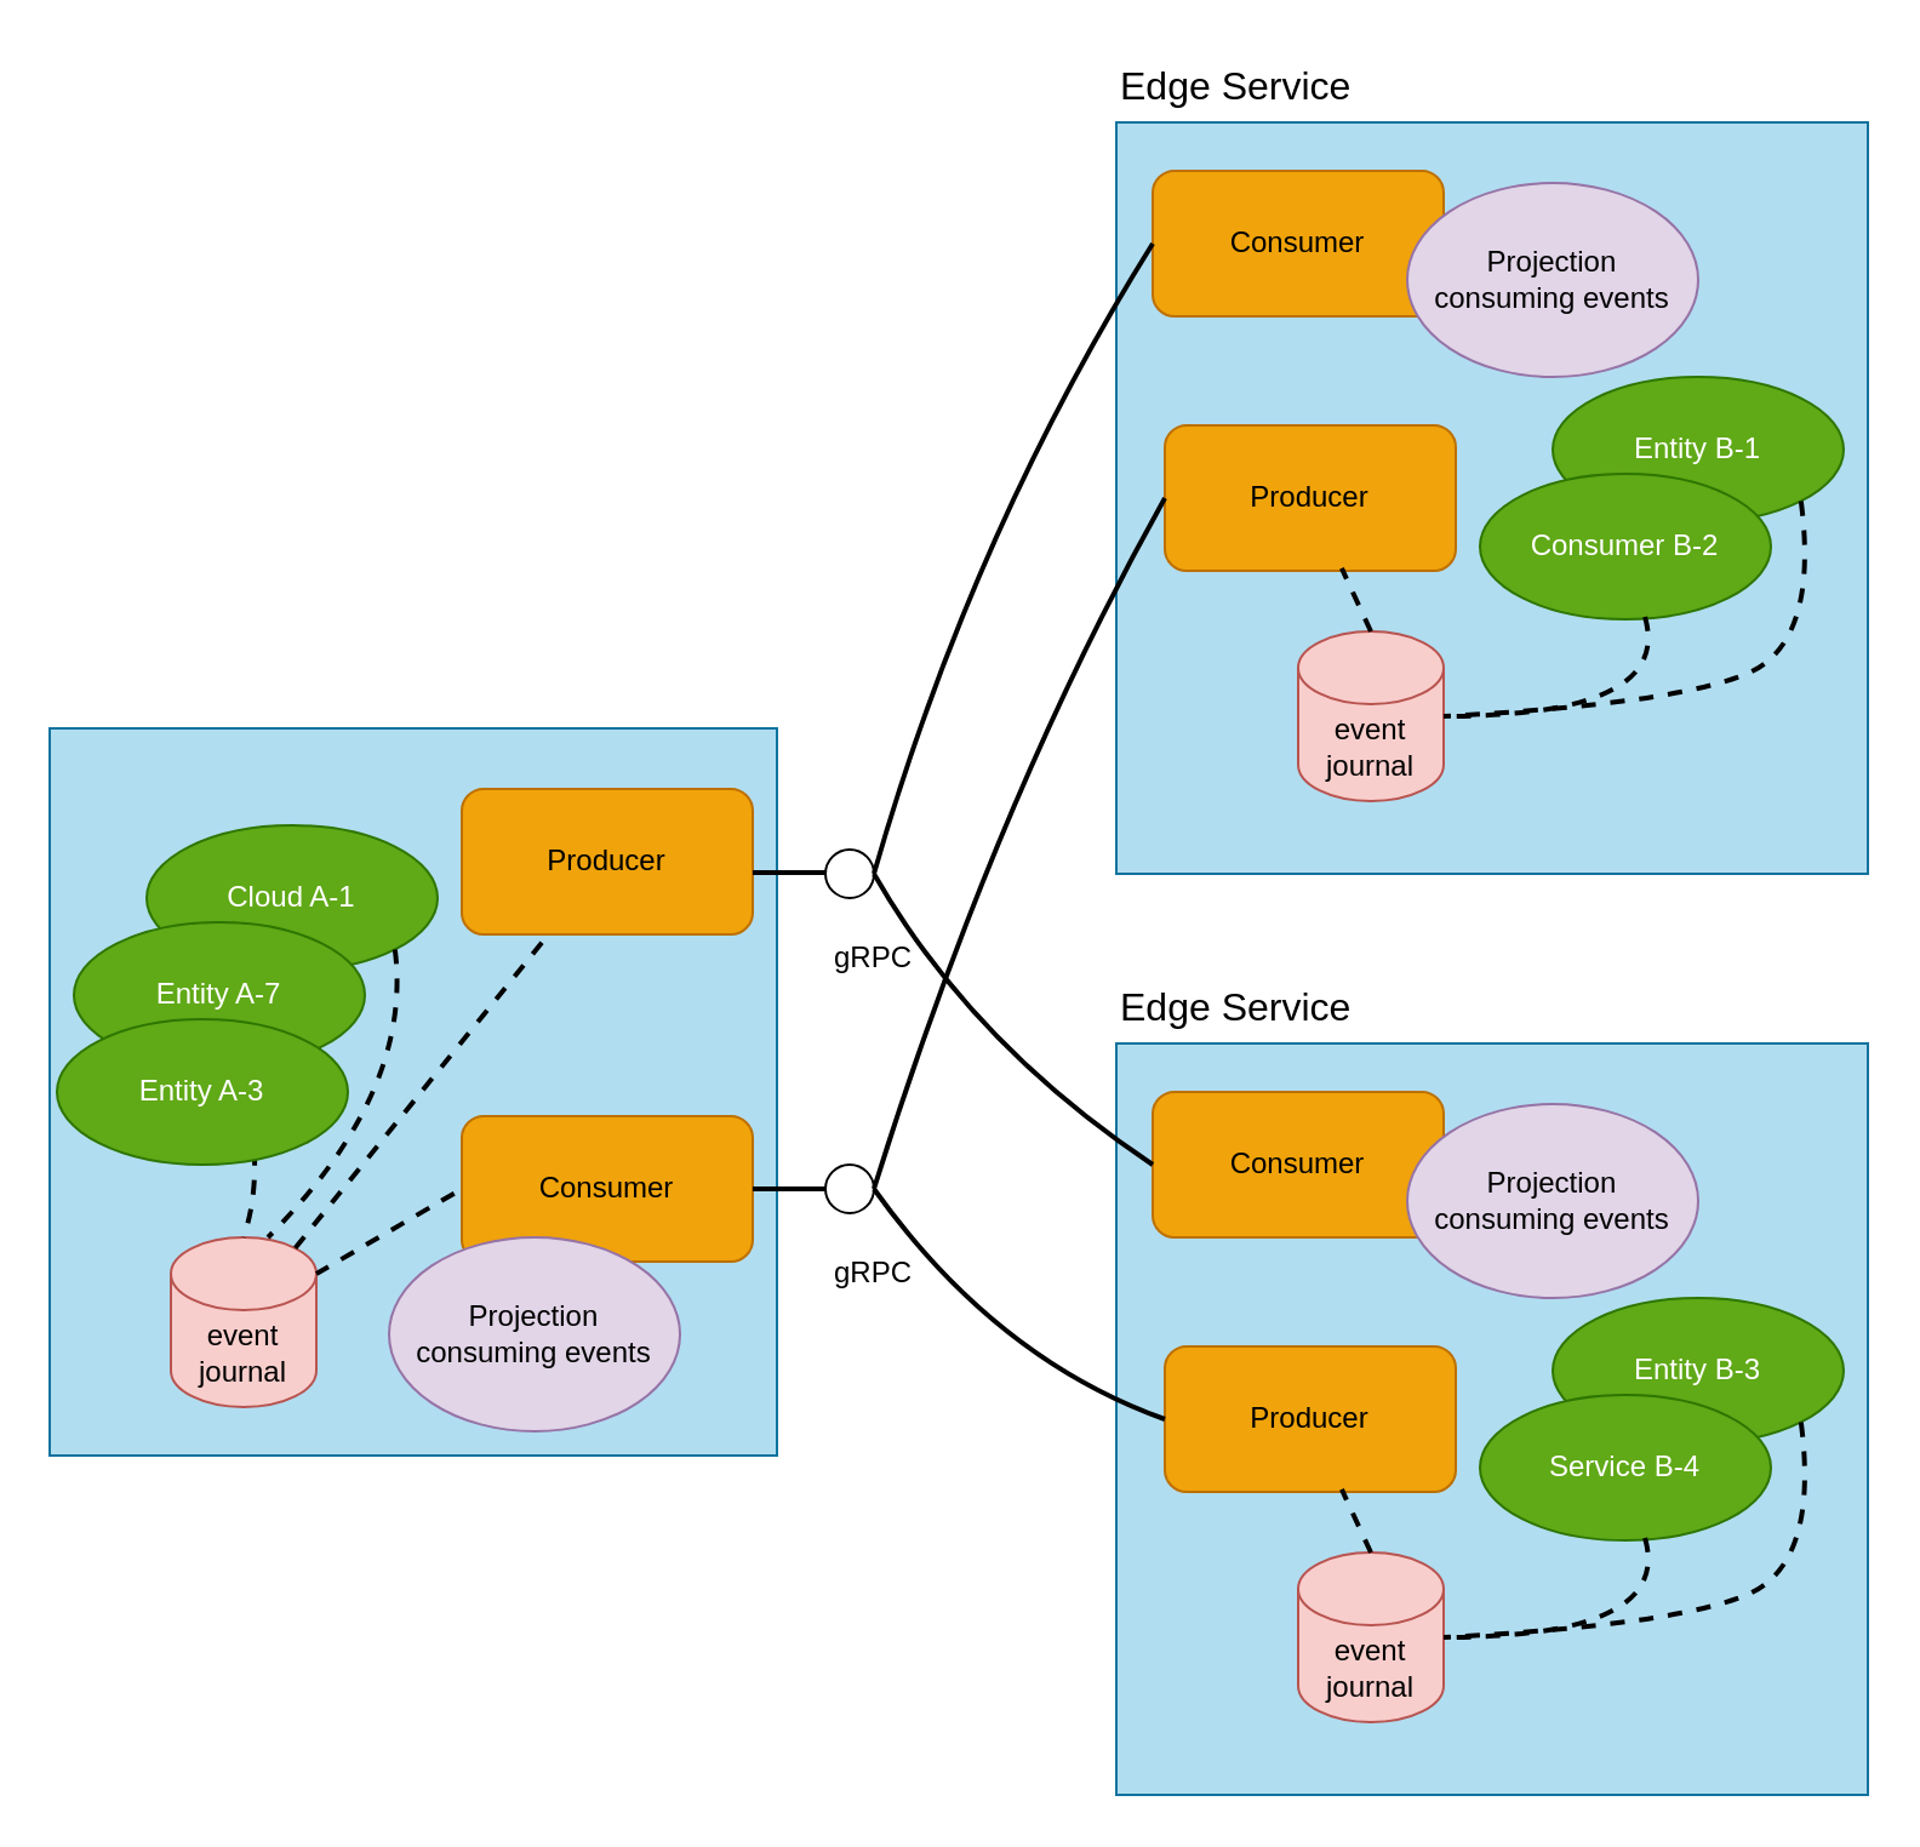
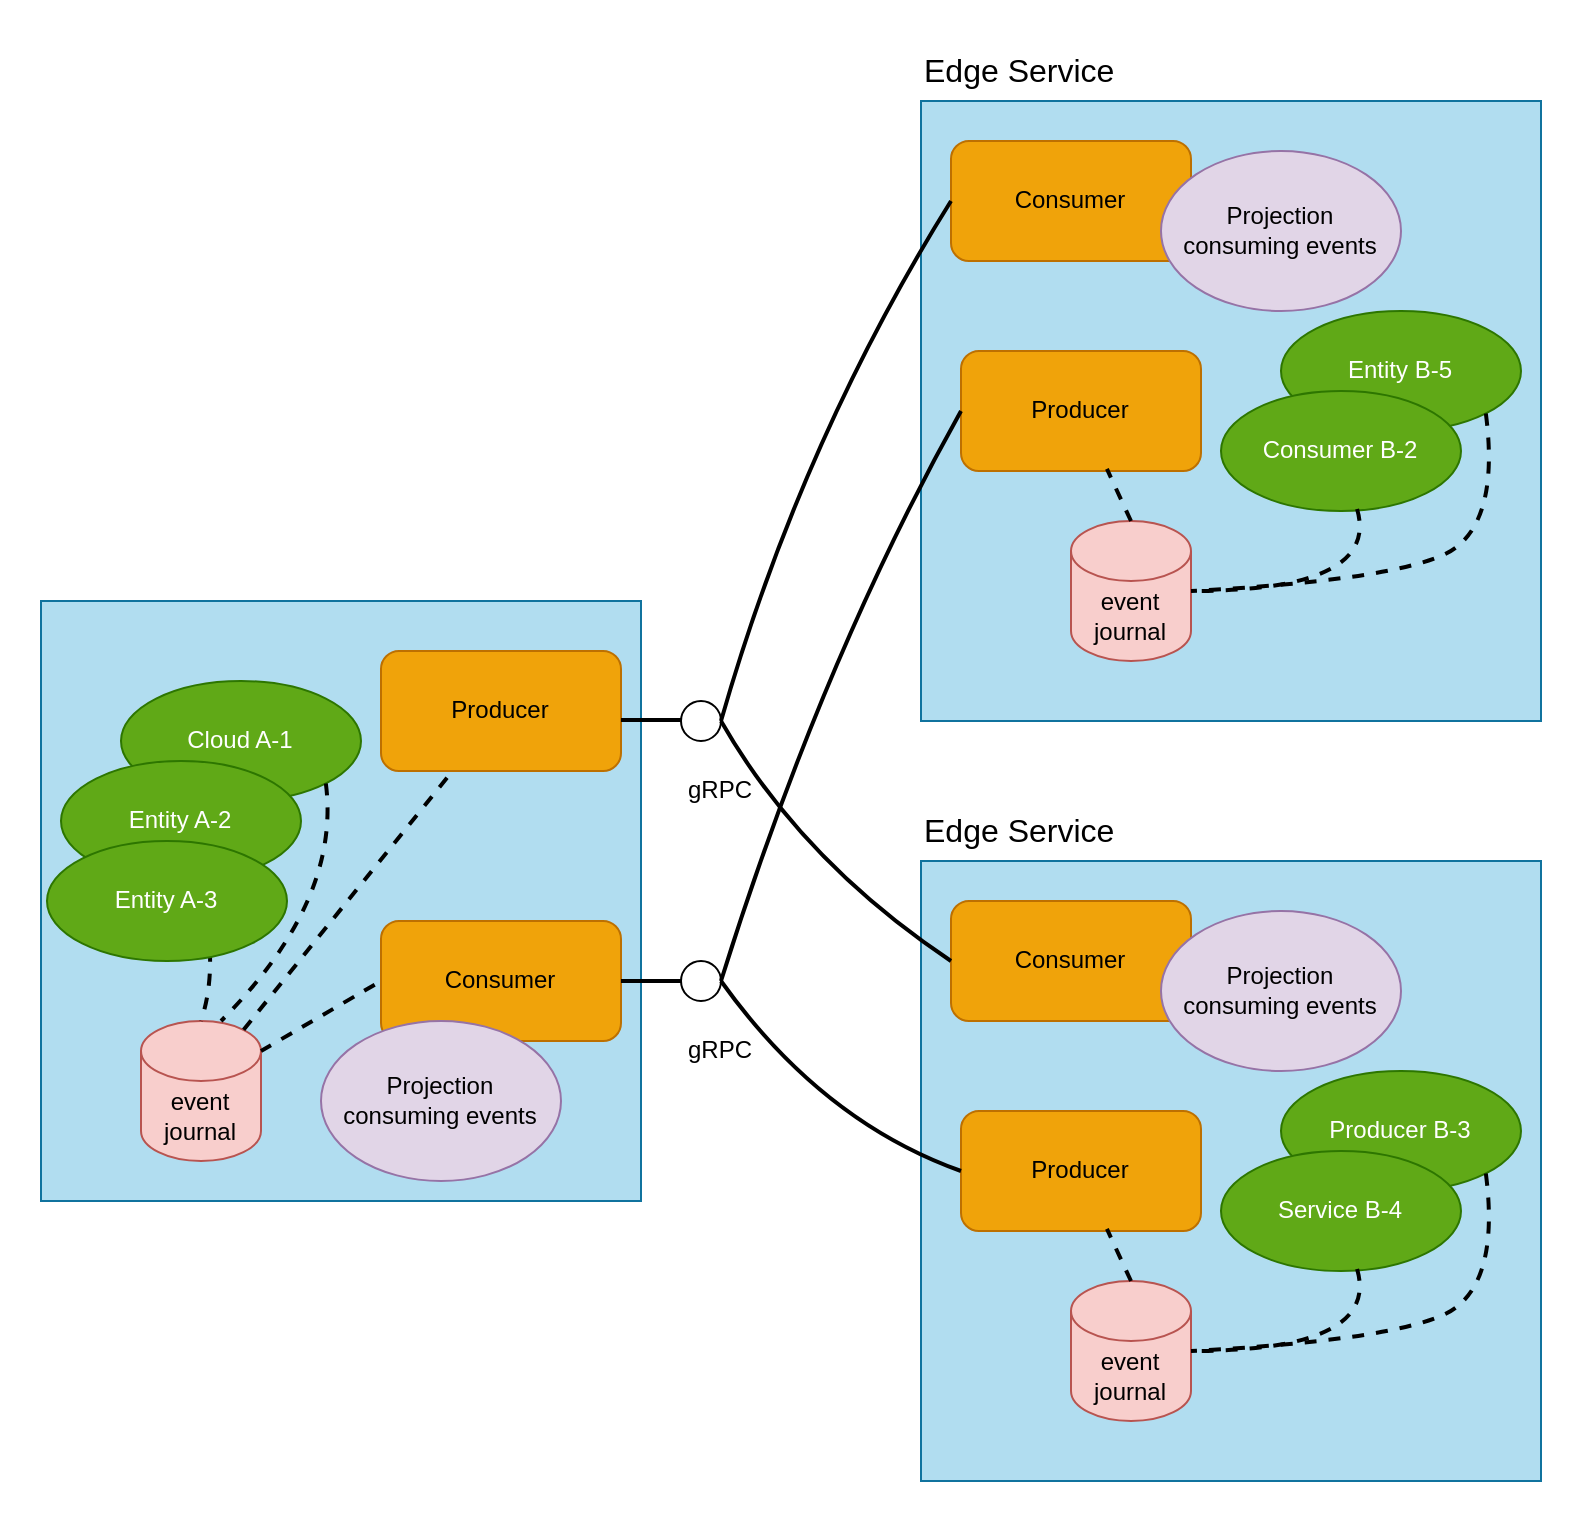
- <mxCell id="25" value="Entity B-1" style="ellipse;whiteSpace=wrap;html=1;fillColor=#60a917;strokeColor=#2D7600;fontColor=#ffffff;" vertex="1" parent="1"><mxGeometry x="640" y="155" width="120" height="60" as="geometry" /></mxCell>
+ <mxCell id="25" value="Entity B-5" style="ellipse;whiteSpace=wrap;html=1;fillColor=#60a917;strokeColor=#2D7600;fontColor=#ffffff;" vertex="1" parent="1"><mxGeometry x="640" y="155" width="120" height="60" as="geometry" /></mxCell>
- <mxCell id="8" value="Entity A-7" style="ellipse;whiteSpace=wrap;html=1;fillColor=#60a917;strokeColor=#2D7600;fontColor=#ffffff;" parent="1" vertex="1"><mxGeometry x="30" y="380" width="120" height="60" as="geometry" /></mxCell>
+ <mxCell id="8" value="Entity A-2" style="ellipse;whiteSpace=wrap;html=1;fillColor=#60a917;strokeColor=#2D7600;fontColor=#ffffff;" parent="1" vertex="1"><mxGeometry x="30" y="380" width="120" height="60" as="geometry" /></mxCell>
- <mxCell id="37" value="Entity B-3" style="ellipse;whiteSpace=wrap;html=1;fillColor=#60a917;strokeColor=#2D7600;fontColor=#ffffff;" vertex="1" parent="1"><mxGeometry x="640" y="535" width="120" height="60" as="geometry" /></mxCell>
+ <mxCell id="37" value="Producer B-3" style="ellipse;whiteSpace=wrap;html=1;fillColor=#60a917;strokeColor=#2D7600;fontColor=#ffffff;" vertex="1" parent="1"><mxGeometry x="640" y="535" width="120" height="60" as="geometry" /></mxCell>
